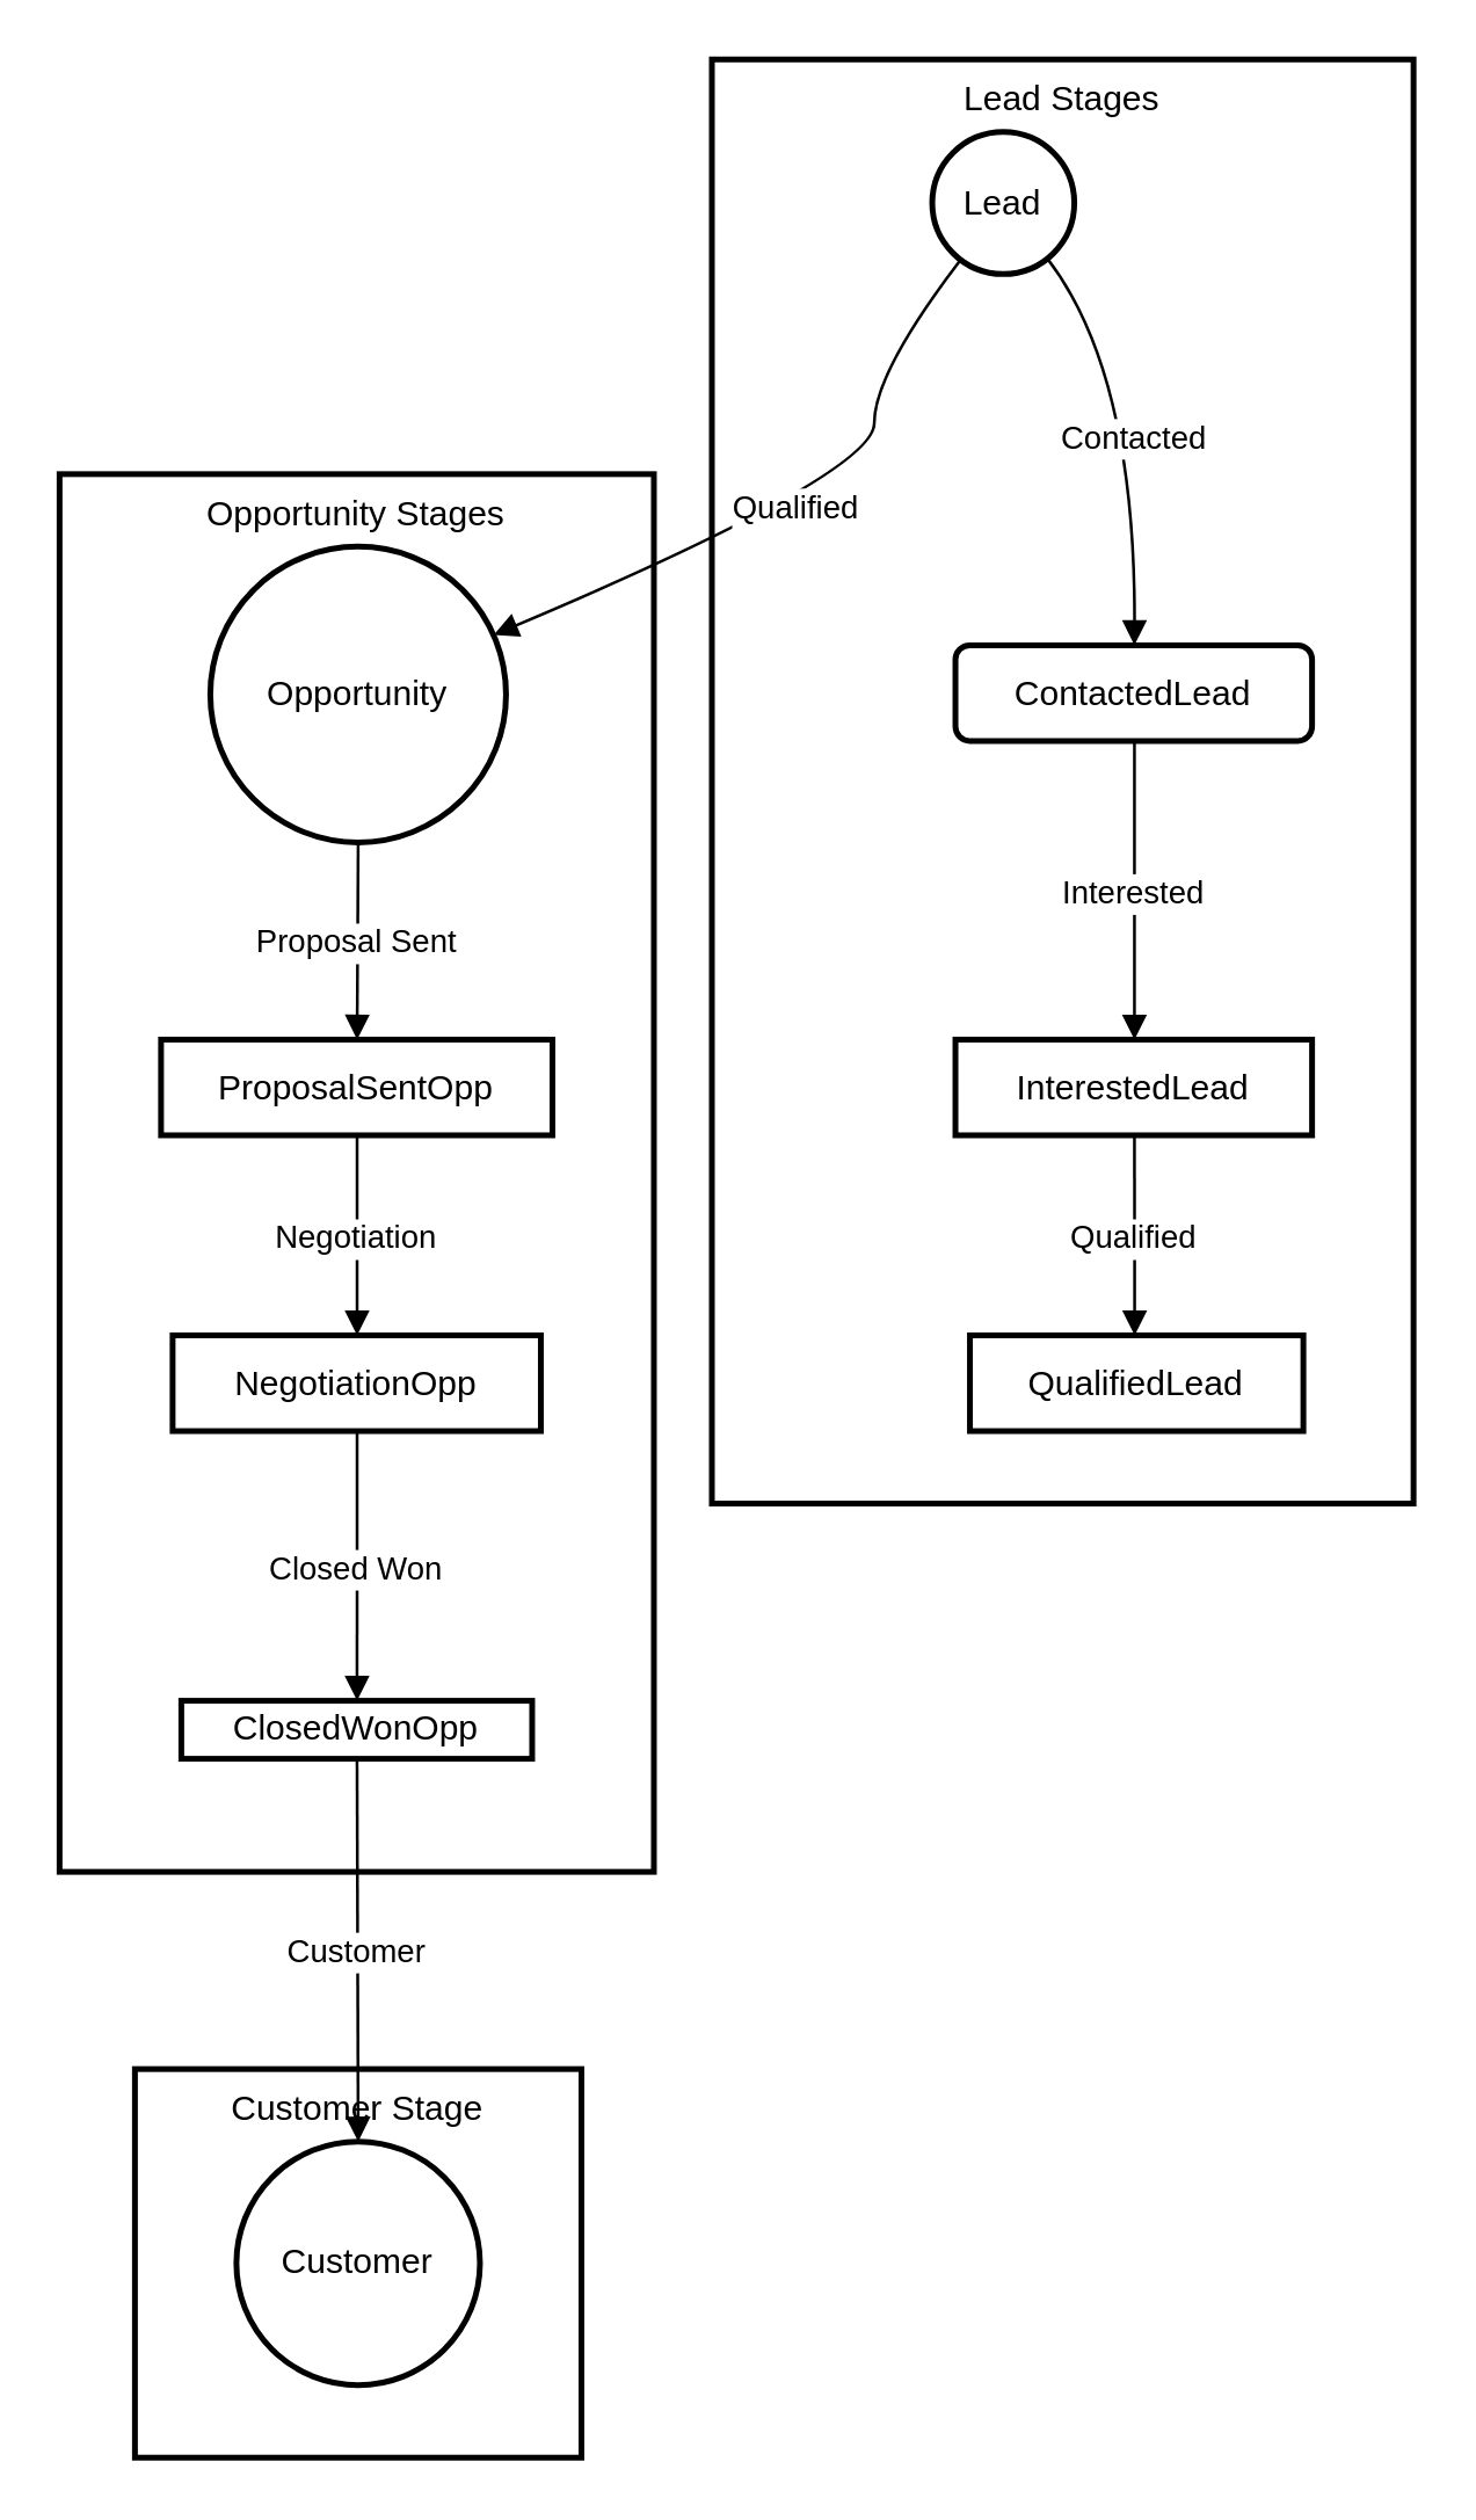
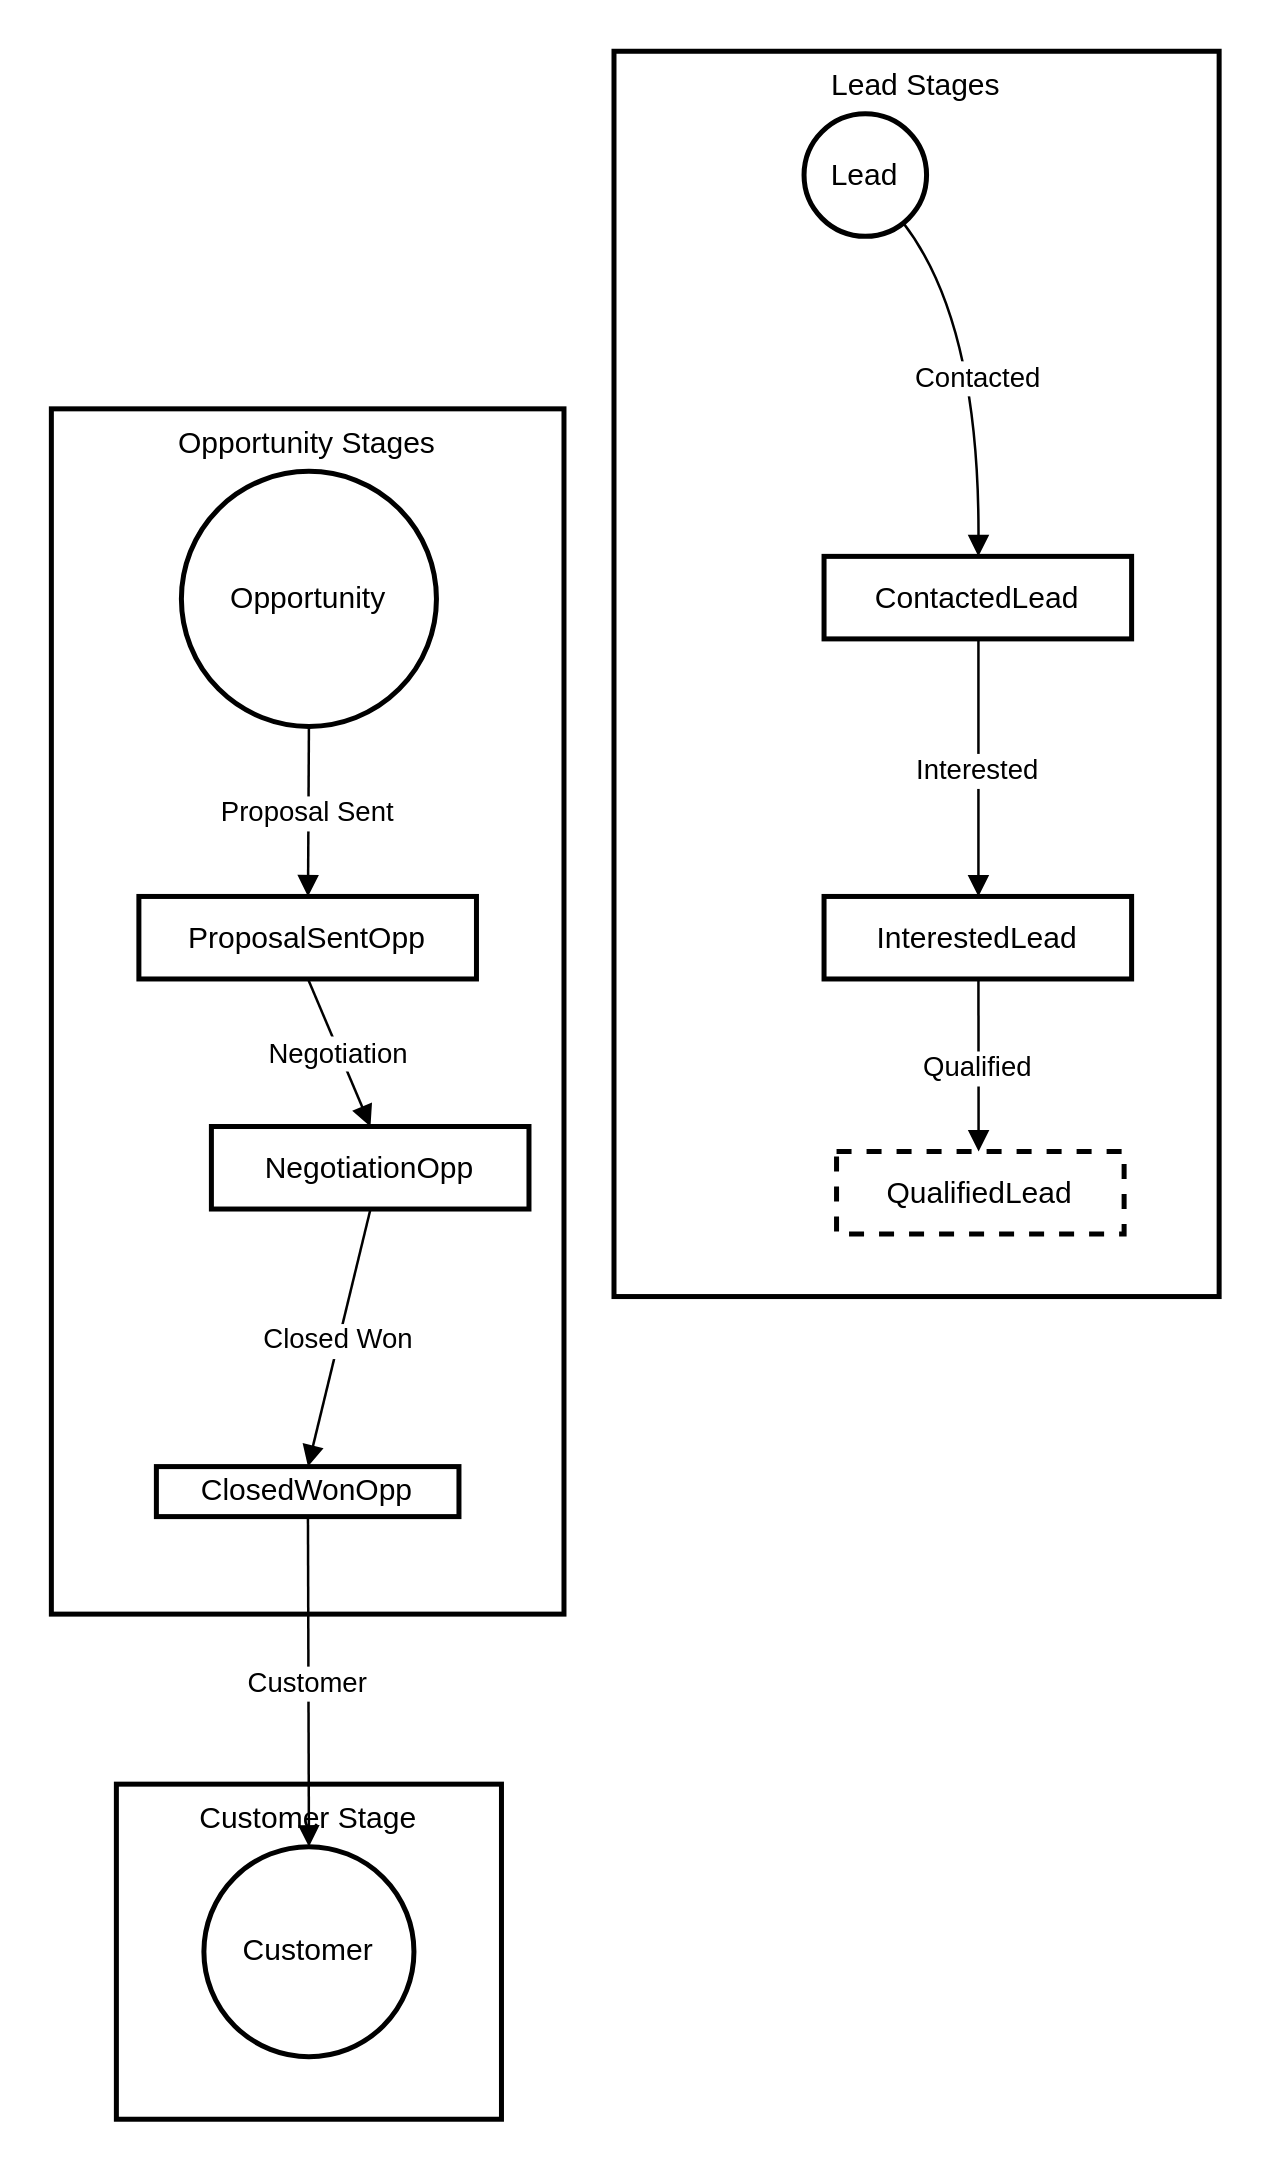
- <mxCell id="14" value="Qualified" style="curved=1;startArrow=none;endArrow=block;exitX=0.13;exitY=1.003;entryX=0.996;entryY=0.283;rounded=0;" edge="1" parent="1" source="11" target="6"><mxGeometry relative="1" as="geometry"><Array as="points"><mxPoint x="301" y="128" /><mxPoint x="301" y="163" /></Array></mxGeometry></mxCell>
- <mxCell id="10" value="ContactedLead" style="whiteSpace=wrap;strokeWidth=2;rounded=1;" vertex="1" parent="1"><mxGeometry x="329" y="222" width="123" height="33" as="geometry" /></mxCell>
+ <mxCell id="10" value="ContactedLead" style="whiteSpace=wrap;strokeWidth=2;" vertex="1" parent="1"><mxGeometry x="329" y="222" width="123" height="33" as="geometry" /></mxCell>
- <mxCell id="7" value="NegotiationOpp" style="whiteSpace=wrap;strokeWidth=2;" vertex="1" parent="1"><mxGeometry x="59" y="460" width="127" height="33" as="geometry" /></mxCell>
+ <mxCell id="7" value="NegotiationOpp" style="whiteSpace=wrap;strokeWidth=2;" vertex="1" parent="1"><mxGeometry x="84" y="450" width="127" height="33" as="geometry" /></mxCell>
- <mxCell id="13" value="QualifiedLead" style="whiteSpace=wrap;strokeWidth=2;" vertex="1" parent="1"><mxGeometry x="334" y="460" width="115" height="33" as="geometry" /></mxCell>
+ <mxCell id="13" value="QualifiedLead" style="whiteSpace=wrap;strokeWidth=2;dashed=1;" vertex="1" parent="1"><mxGeometry x="334" y="460" width="115" height="33" as="geometry" /></mxCell>
